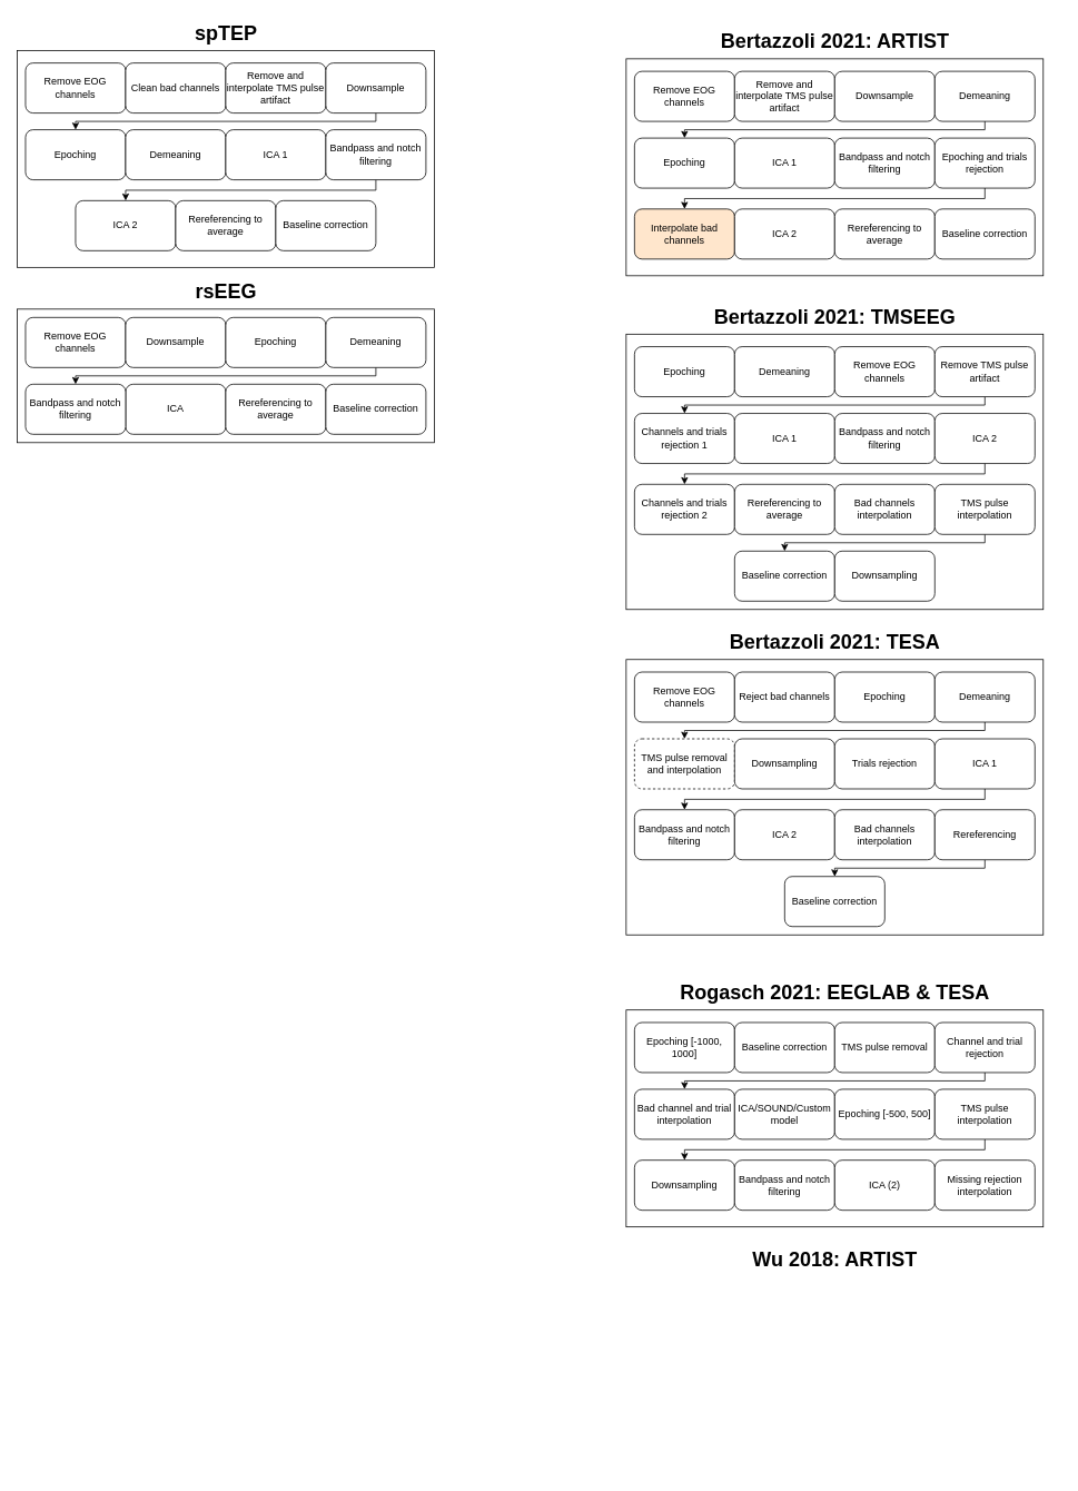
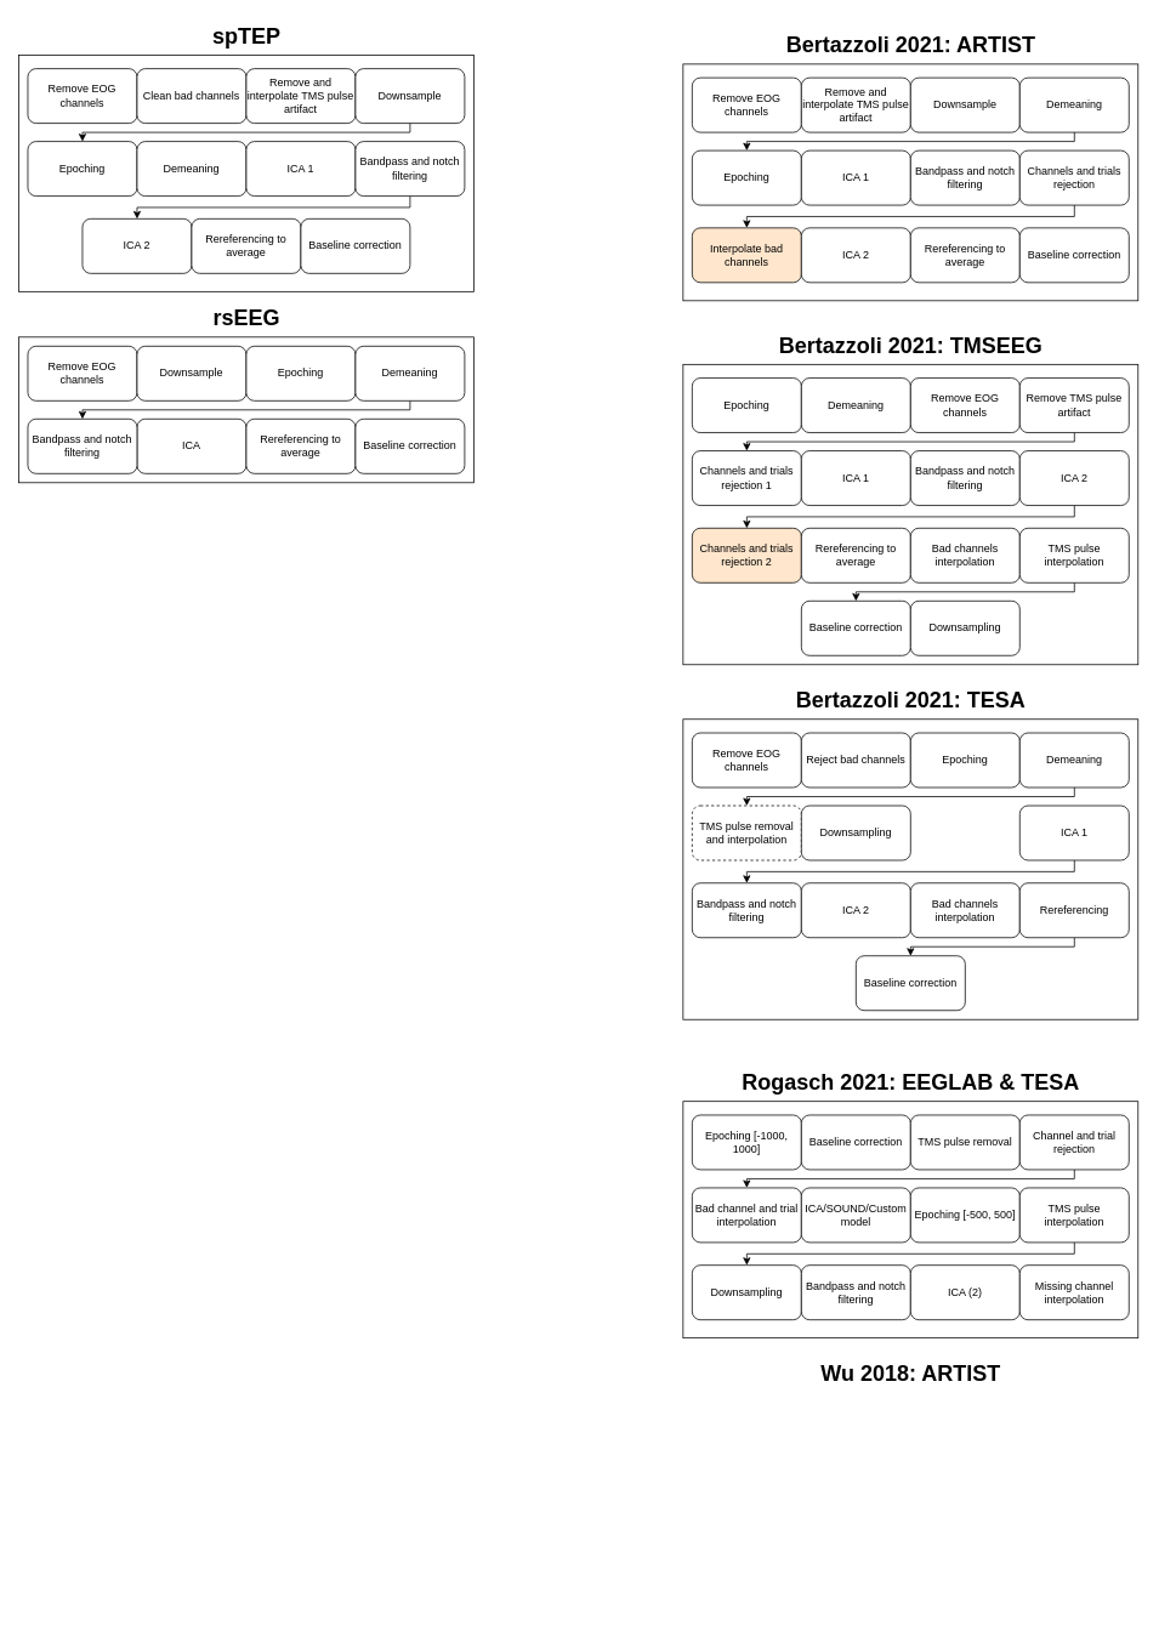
- <mxCell id="72" value="Epoching and trials rejection" style="rounded=1;whiteSpace=wrap;html=1;" vertex="1" parent="1"><mxGeometry x="1120" y="165" width="120" height="60" as="geometry" /></mxCell>
+ <mxCell id="72" value="Channels and trials rejection" style="rounded=1;whiteSpace=wrap;html=1;" vertex="1" parent="1"><mxGeometry x="1120" y="165" width="120" height="60" as="geometry" /></mxCell>
- <mxCell id="53" value="Channels and trials rejection 2" style="rounded=1;whiteSpace=wrap;html=1;" vertex="1" parent="1"><mxGeometry x="760" y="580" width="120" height="60" as="geometry" /></mxCell>
+ <mxCell id="53" value="Channels and trials rejection 2" style="rounded=1;whiteSpace=wrap;html=1;fillColor=#ffe6cc;" vertex="1" parent="1"><mxGeometry x="760" y="580" width="120" height="60" as="geometry" /></mxCell>
- <mxCell id="64" value="Trials rejection" style="rounded=1;whiteSpace=wrap;html=1;" vertex="1" parent="1"><mxGeometry x="1000" y="885" width="120" height="60" as="geometry" /></mxCell>
- <mxCell id="96" value="Missing rejection interpolation" style="rounded=1;whiteSpace=wrap;html=1;" vertex="1" parent="1"><mxGeometry x="1120" y="1390" width="120" height="60" as="geometry" /></mxCell>
+ <mxCell id="96" value="Missing channel interpolation" style="rounded=1;whiteSpace=wrap;html=1;" vertex="1" parent="1"><mxGeometry x="1120" y="1390" width="120" height="60" as="geometry" /></mxCell>
